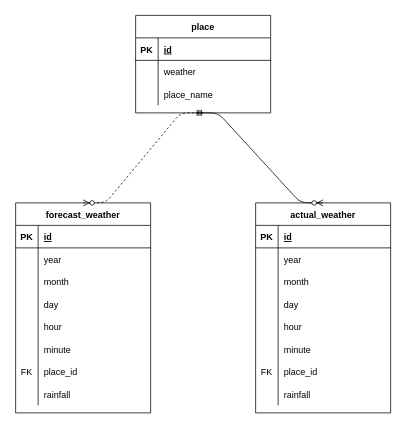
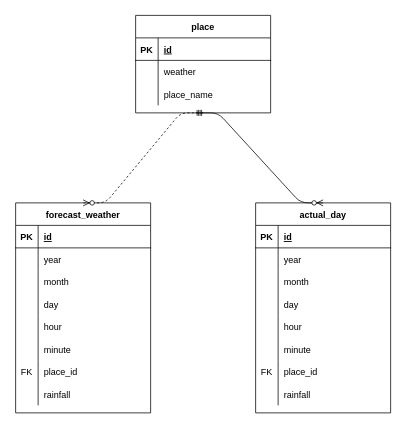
- <mxCell id="37" value="actual_weather" style="shape=table;startSize=30;container=1;collapsible=1;childLayout=tableLayout;fixedRows=1;rowLines=0;fontStyle=1;align=center;resizeLast=1;" parent="1" vertex="1"><mxGeometry x="340" y="270" width="180" height="280" as="geometry" /></mxCell>
+ <mxCell id="37" value="actual_day" style="shape=table;startSize=30;container=1;collapsible=1;childLayout=tableLayout;fixedRows=1;rowLines=0;fontStyle=1;align=center;resizeLast=1;" parent="1" vertex="1"><mxGeometry x="340" y="270" width="180" height="280" as="geometry" /></mxCell>
